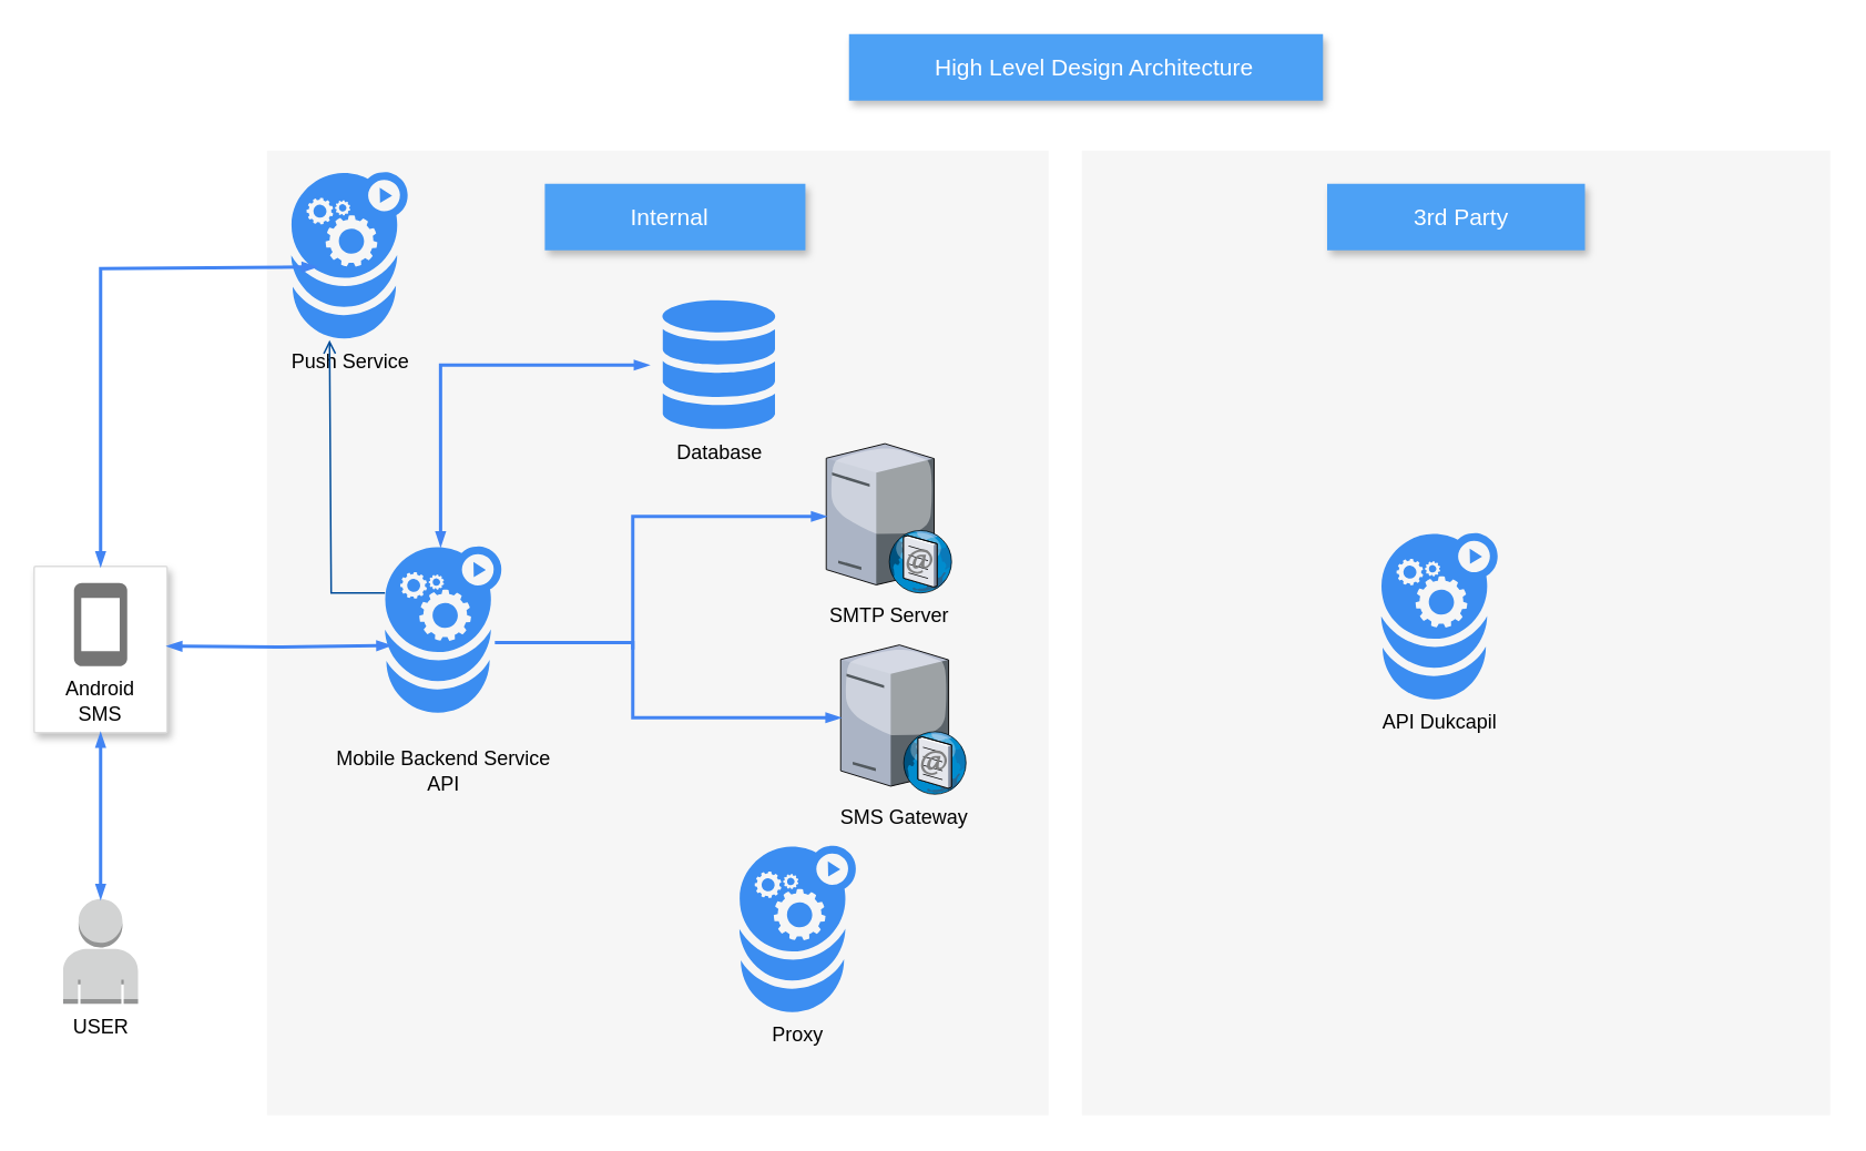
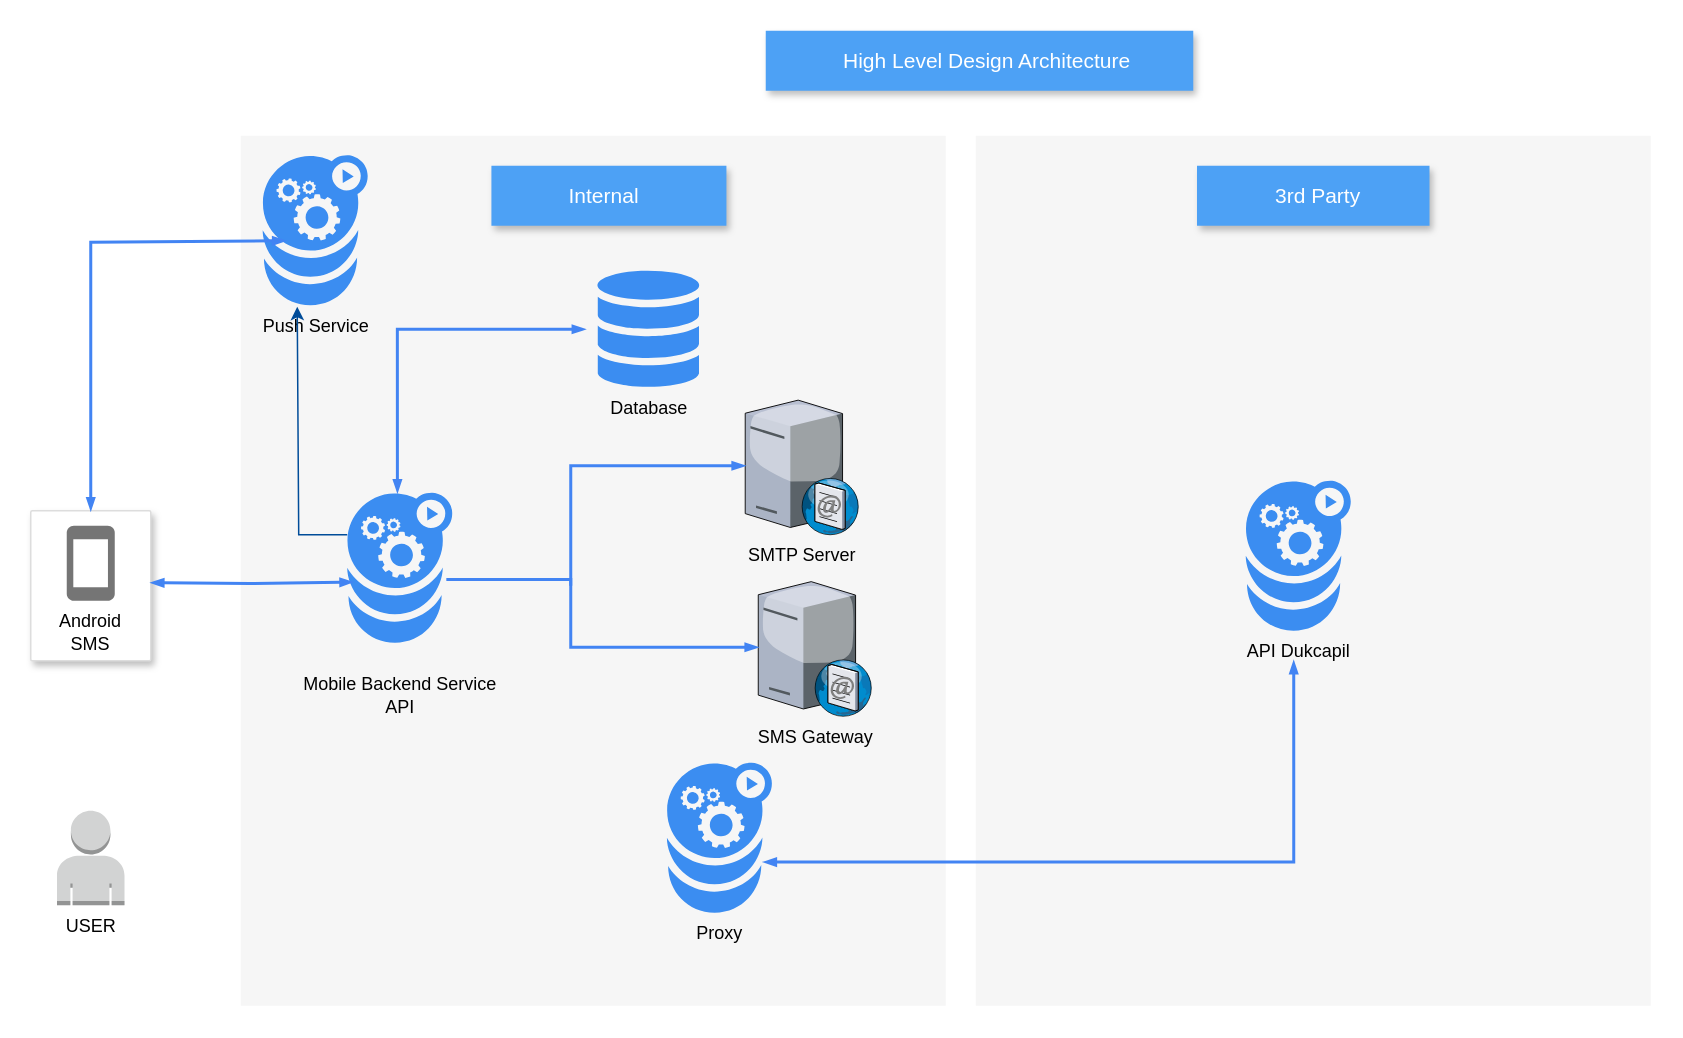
- <mxCell id="17" value="" style="endArrow=open;html=1;rounded=0;entryX=0.329;entryY=1.01;entryDx=0;entryDy=0;entryPerimeter=0;exitX=0;exitY=0.28;exitDx=0;exitDy=0;exitPerimeter=0;strokeColor=#004C99;" edge="1" parent="9" source="11" target="16"><mxGeometry width="50" height="50" relative="1" as="geometry"><mxPoint x="208.889" y="260" as="sourcePoint" /><mxPoint x="261.111" y="210" as="targetPoint" /><Array as="points"><mxPoint x="38.644" y="266" /></Array></mxGeometry></mxCell>
+ <mxCell id="17" value="" style="endArrow=classic;html=1;rounded=0;entryX=0.329;entryY=1.01;entryDx=0;entryDy=0;entryPerimeter=0;exitX=0;exitY=0.28;exitDx=0;exitDy=0;exitPerimeter=0;strokeColor=#004C99;" edge="1" parent="9" source="11" target="16"><mxGeometry width="50" height="50" relative="1" as="geometry"><mxPoint x="208.889" y="260" as="sourcePoint" /><mxPoint x="261.111" y="210" as="targetPoint" /><Array as="points"><mxPoint x="38.644" y="266" /></Array></mxGeometry></mxCell>
- <mxCell id="20" value="" style="edgeStyle=orthogonalEdgeStyle;fontSize=12;html=1;endArrow=blockThin;endFill=1;rounded=0;strokeWidth=2;endSize=4;startSize=4;dashed=0;strokeColor=#4284F3;startArrow=blockThin;startFill=1;exitX=0.5;exitY=0;exitDx=0;exitDy=0;exitPerimeter=0;entryX=0.5;entryY=1;entryDx=0;entryDy=0;" parent="1" source="19" target="7" edge="1"><mxGeometry width="100" relative="1" as="geometry"><mxPoint x="-50" y="403" as="sourcePoint" /><mxPoint x="60" y="460" as="targetPoint" /><Array as="points"><mxPoint x="60" y="530" /></Array></mxGeometry></mxCell>
+ <mxCell id="21" value="" style="edgeStyle=orthogonalEdgeStyle;fontSize=12;html=1;endArrow=blockThin;endFill=1;rounded=0;strokeWidth=2;endSize=4;startSize=4;dashed=0;strokeColor=#4284F3;startArrow=blockThin;startFill=1;exitX=0.918;exitY=0.662;exitDx=0;exitDy=0;exitPerimeter=0;entryX=0.457;entryY=1.2;entryDx=0;entryDy=0;entryPerimeter=0;" parent="1" source="14" target="4" edge="1"><mxGeometry width="100" relative="1" as="geometry"><mxPoint x="596" y="574" as="sourcePoint" /><mxPoint x="642" y="574" as="targetPoint" /><Array as="points" /></mxGeometry></mxCell>
